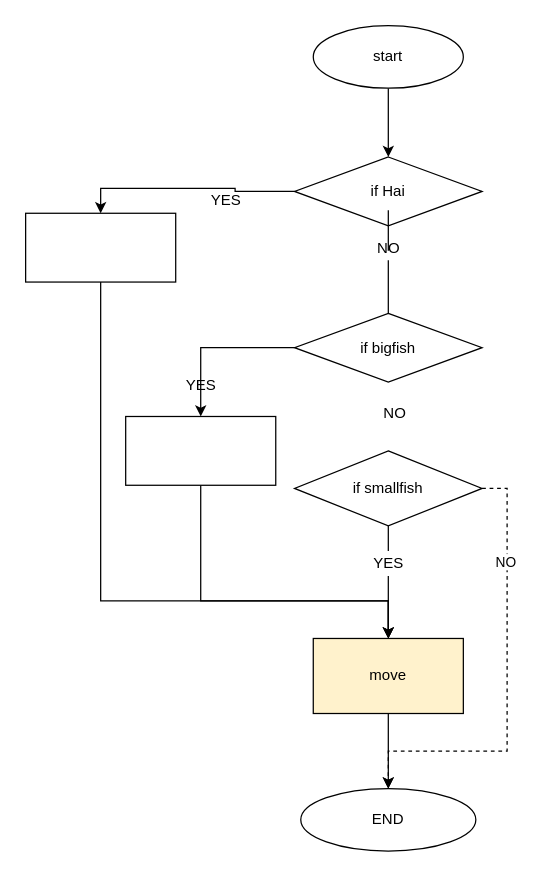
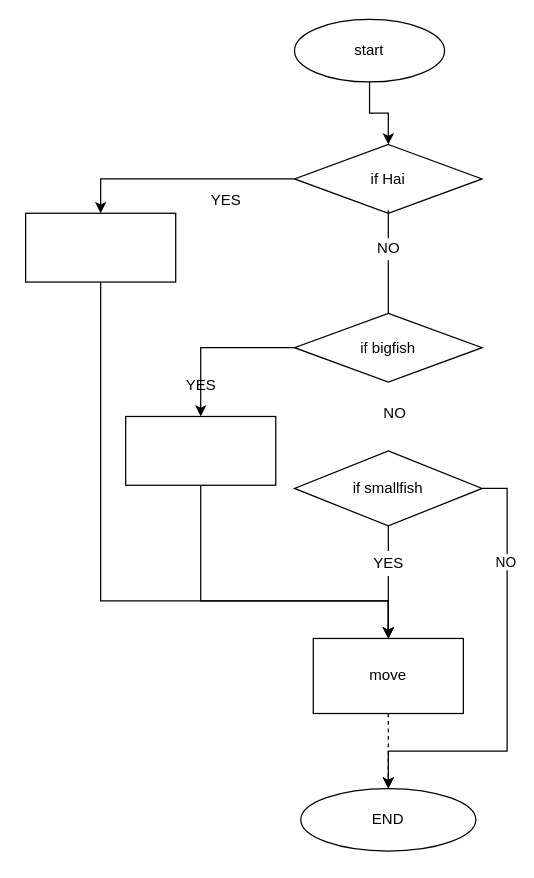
- <mxCell id="3" value="start" style="ellipse;whiteSpace=wrap;html=1;" vertex="1" parent="1"><mxGeometry x="250" y="20" width="120" height="50" as="geometry" /></mxCell>
+ <mxCell id="3" value="start" style="ellipse;whiteSpace=wrap;html=1;" vertex="1" parent="1"><mxGeometry x="235" y="15" width="120" height="50" as="geometry" /></mxCell>
- <mxCell id="6" value="if Hai" style="rhombus;whiteSpace=wrap;html=1;" vertex="1" parent="1"><mxGeometry x="235" y="125" width="150" height="55" as="geometry" /></mxCell>
+ <mxCell id="6" value="if Hai" style="rhombus;whiteSpace=wrap;html=1;" vertex="1" parent="1"><mxGeometry x="235" y="115" width="150" height="55" as="geometry" /></mxCell>
- <mxCell id="21" value="move" style="rounded=0;whiteSpace=wrap;html=1;fillColor=#fff2cc;" vertex="1" parent="1"><mxGeometry x="250" y="510" width="120" height="60" as="geometry" /></mxCell>
+ <mxCell id="21" value="move" style="rounded=0;whiteSpace=wrap;html=1;" vertex="1" parent="1"><mxGeometry x="250" y="510" width="120" height="60" as="geometry" /></mxCell>
- <mxCell id="10" style="edgeStyle=orthogonalEdgeStyle;rounded=0;orthogonalLoop=1;jettySize=auto;html=1;exitX=1;exitY=0.5;exitDx=0;exitDy=0;entryX=0.5;entryY=0;entryDx=0;entryDy=0;dashed=1;" edge="1" parent="1" source="12" target="22"><mxGeometry relative="1" as="geometry"><mxPoint x="310" y="740" as="targetPoint" /><Array as="points"><mxPoint x="405" y="390" /><mxPoint x="405" y="600" /><mxPoint x="310" y="600" /></Array></mxGeometry></mxCell>
+ <mxCell id="10" style="edgeStyle=orthogonalEdgeStyle;rounded=0;orthogonalLoop=1;jettySize=auto;html=1;exitX=1;exitY=0.5;exitDx=0;exitDy=0;entryX=0.5;entryY=0;entryDx=0;entryDy=0;" edge="1" parent="1" source="12" target="22"><mxGeometry relative="1" as="geometry"><mxPoint x="310" y="740" as="targetPoint" /><Array as="points"><mxPoint x="405" y="390" /><mxPoint x="405" y="600" /><mxPoint x="310" y="600" /></Array></mxGeometry></mxCell>
- <mxCell id="20" style="edgeStyle=orthogonalEdgeStyle;rounded=0;orthogonalLoop=1;jettySize=auto;html=1;" edge="1" parent="1" source="21" target="22"><mxGeometry relative="1" as="geometry" /></mxCell>
+ <mxCell id="20" style="edgeStyle=orthogonalEdgeStyle;rounded=0;orthogonalLoop=1;jettySize=auto;html=1;dashed=1;" edge="1" parent="1" source="21" target="22"><mxGeometry relative="1" as="geometry" /></mxCell>
